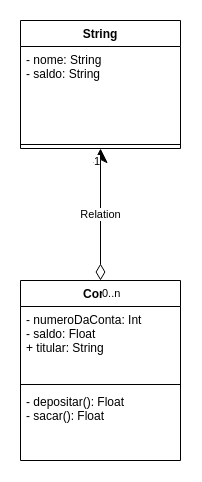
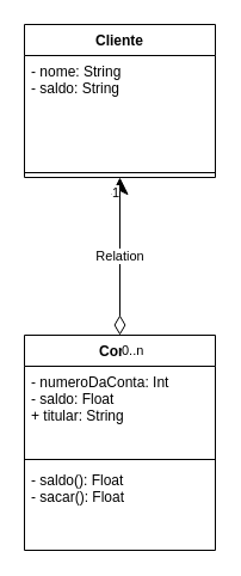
- <mxCell id="6" value="String" style="swimlane;fontStyle=1;align=center;verticalAlign=top;childLayout=stackLayout;horizontal=1;startSize=26;horizontalStack=0;resizeParent=1;resizeParentMax=0;resizeLast=0;collapsible=1;marginBottom=0;" vertex="1" parent="1"><mxGeometry x="20" y="20" width="160" height="128" as="geometry" /></mxCell>
+ <mxCell id="6" value="Cliente" style="swimlane;fontStyle=1;align=center;verticalAlign=top;childLayout=stackLayout;horizontal=1;startSize=26;horizontalStack=0;resizeParent=1;resizeParentMax=0;resizeLast=0;collapsible=1;marginBottom=0;" vertex="1" parent="1"><mxGeometry x="20" y="20" width="160" height="128" as="geometry" /></mxCell>
- <mxCell id="5" value="- depositar(): Float&#10;- sacar(): Float" style="text;strokeColor=none;fillColor=none;align=left;verticalAlign=top;spacingLeft=4;spacingRight=4;overflow=hidden;rotatable=0;points=[[0,0.5],[1,0.5]];portConstraint=eastwest;" vertex="1" parent="2"><mxGeometry y="108" width="160" height="72" as="geometry" /></mxCell>
+ <mxCell id="5" value="- saldo(): Float&#10;- sacar(): Float" style="text;strokeColor=none;fillColor=none;align=left;verticalAlign=top;spacingLeft=4;spacingRight=4;overflow=hidden;rotatable=0;points=[[0,0.5],[1,0.5]];portConstraint=eastwest;" vertex="1" parent="2"><mxGeometry y="108" width="160" height="72" as="geometry" /></mxCell>
